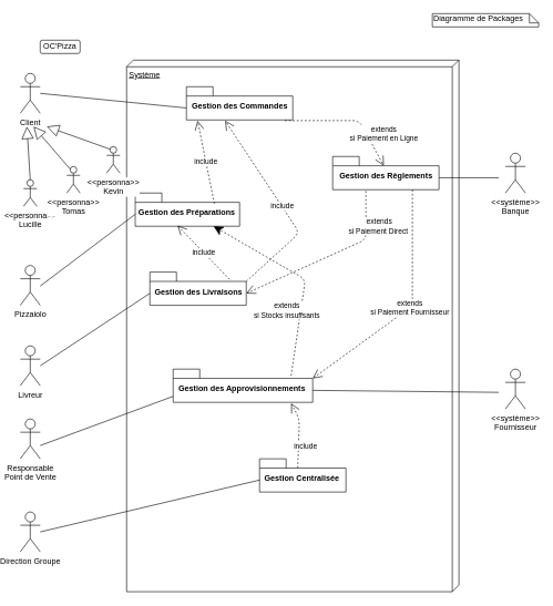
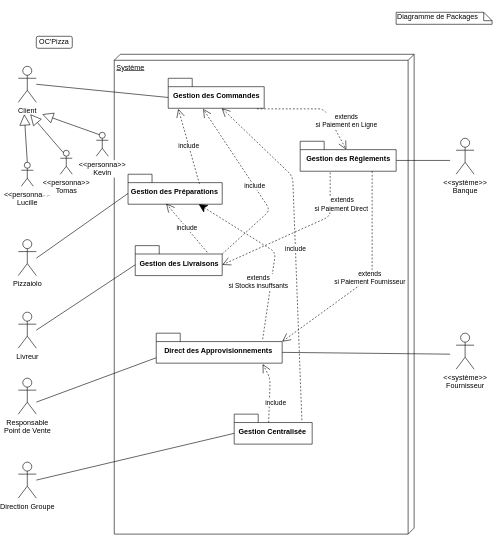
- <mxCell id="4" value="Diagramme de Packages" style="shape=note;whiteSpace=wrap;html=1;size=14;verticalAlign=top;align=left;spacingTop=-6;" parent="1" vertex="1"><mxGeometry x="640" y="20" width="160" height="20" as="geometry" /></mxCell>
+ <mxCell id="4" value="Diagramme de Packages" style="shape=note;whiteSpace=wrap;html=1;size=14;verticalAlign=top;align=left;spacingTop=-6;" parent="1" vertex="1"><mxGeometry x="650" y="20" width="160" height="20" as="geometry" /></mxCell>
- <mxCell id="9" value="Gestion des Préparations&amp;nbsp;" style="shape=folder;fontStyle=1;spacingTop=10;tabWidth=40;tabHeight=14;tabPosition=left;html=1;" parent="1" vertex="1"><mxGeometry x="193" y="290" width="157" height="50" as="geometry" /></mxCell>
+ <mxCell id="9" value="Gestion des Préparations&amp;nbsp;" style="shape=folder;fontStyle=1;spacingTop=10;tabWidth=40;tabHeight=14;tabPosition=left;html=1;" parent="1" vertex="1"><mxGeometry x="203" y="290" width="157" height="50" as="geometry" /></mxCell>
+ <mxCell id="29" value="include" style="endArrow=open;endSize=12;dashed=1;html=1;exitX=0.868;exitY=0.2;exitDx=0;exitDy=0;exitPerimeter=0;entryX=0.558;entryY=1;entryDx=0;entryDy=0;entryPerimeter=0;" parent="1" source="13" target="6" edge="1"><mxGeometry width="160" relative="1" as="geometry"><mxPoint x="527.5" y="385.808" as="sourcePoint" /><mxPoint x="460.18" y="230" as="targetPoint" /><Array as="points"><mxPoint x="477.5" y="293.5" /></Array></mxGeometry></mxCell>
- <mxCell id="11" value="Gestion des Approvisionnements&amp;nbsp;" style="shape=folder;fontStyle=1;spacingTop=10;tabWidth=40;tabHeight=14;tabPosition=left;html=1;" parent="1" vertex="1"><mxGeometry x="250" y="555" width="210" height="50" as="geometry" /></mxCell>
+ <mxCell id="11" value="Direct des Approvisionnements&amp;nbsp;" style="shape=folder;fontStyle=1;spacingTop=10;tabWidth=40;tabHeight=14;tabPosition=left;html=1;" parent="1" vertex="1"><mxGeometry x="250" y="555" width="210" height="50" as="geometry" /></mxCell>
